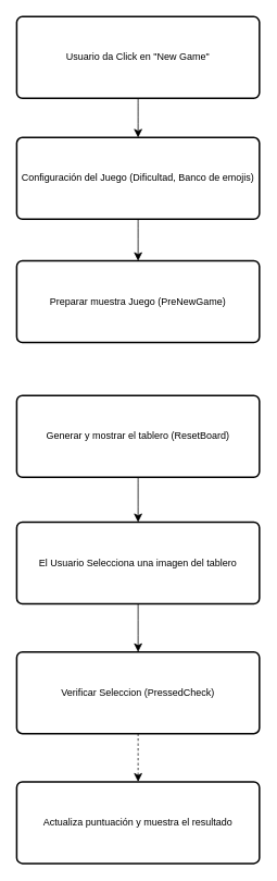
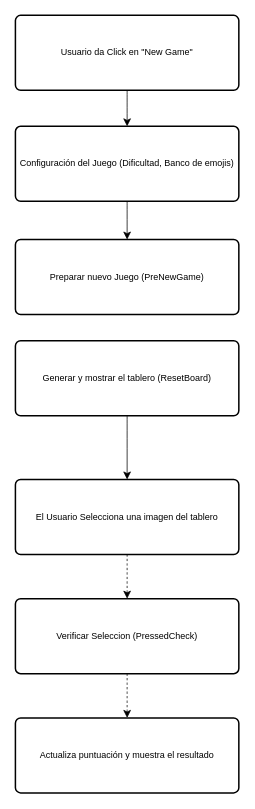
- <mxCell id="6" value="Preparar muestra Juego (PreNewGame)" style="rounded=1;whiteSpace=wrap;html=1;absoluteArcSize=1;arcSize=14;strokeWidth=2;" vertex="1" parent="1"><mxGeometry x="20" y="319" width="298" height="100" as="geometry" /></mxCell>
+ <mxCell id="6" value="Preparar nuevo Juego (PreNewGame)" style="rounded=1;whiteSpace=wrap;html=1;absoluteArcSize=1;arcSize=14;strokeWidth=2;" vertex="1" parent="1"><mxGeometry x="20" y="319" width="298" height="100" as="geometry" /></mxCell>
- <mxCell id="8" value="Generar y mostrar el tablero (ResetBoard)" style="rounded=1;whiteSpace=wrap;html=1;absoluteArcSize=1;arcSize=14;strokeWidth=2;" vertex="1" parent="1"><mxGeometry x="20" y="484" width="298" height="100" as="geometry" /></mxCell>
+ <mxCell id="8" value="Generar y mostrar el tablero (ResetBoard)" style="rounded=1;whiteSpace=wrap;html=1;absoluteArcSize=1;arcSize=14;strokeWidth=2;" vertex="1" parent="1"><mxGeometry x="20" y="454" width="298" height="100" as="geometry" /></mxCell>
- <mxCell id="9" style="edgeStyle=none;curved=1;rounded=0;orthogonalLoop=1;jettySize=auto;html=1;entryX=0.5;entryY=0;entryDx=0;entryDy=0;fontSize=12;startSize=8;endSize=8;" edge="1" parent="1" source="10" target="12"><mxGeometry relative="1" as="geometry" /></mxCell>
+ <mxCell id="9" style="edgeStyle=none;curved=1;rounded=0;orthogonalLoop=1;jettySize=auto;html=1;entryX=0.5;entryY=0;entryDx=0;entryDy=0;fontSize=12;startSize=8;endSize=8;dashed=1;" edge="1" parent="1" source="10" target="12"><mxGeometry relative="1" as="geometry" /></mxCell>
